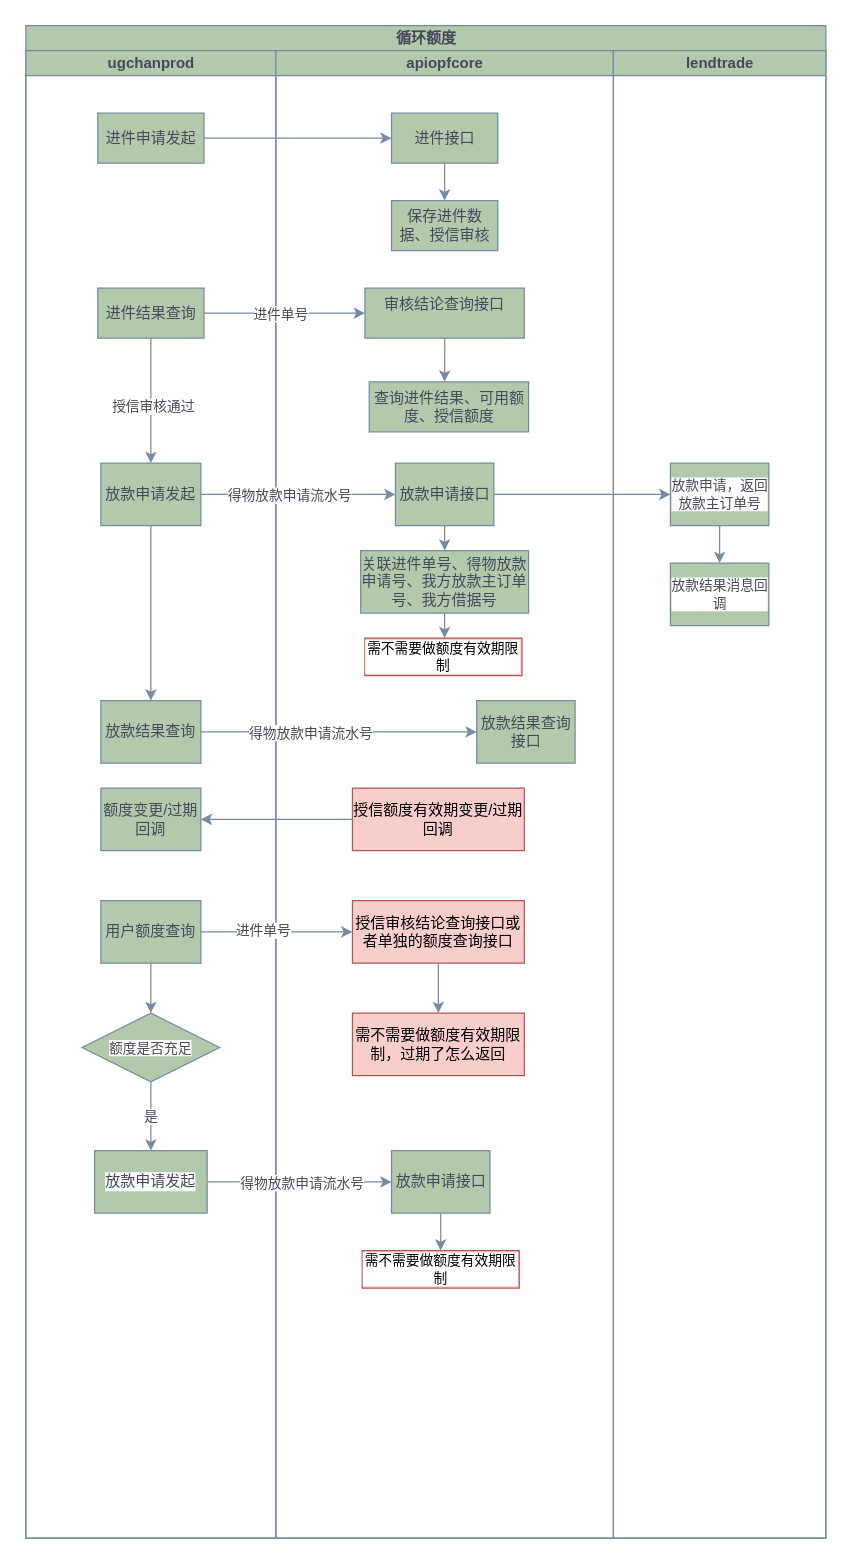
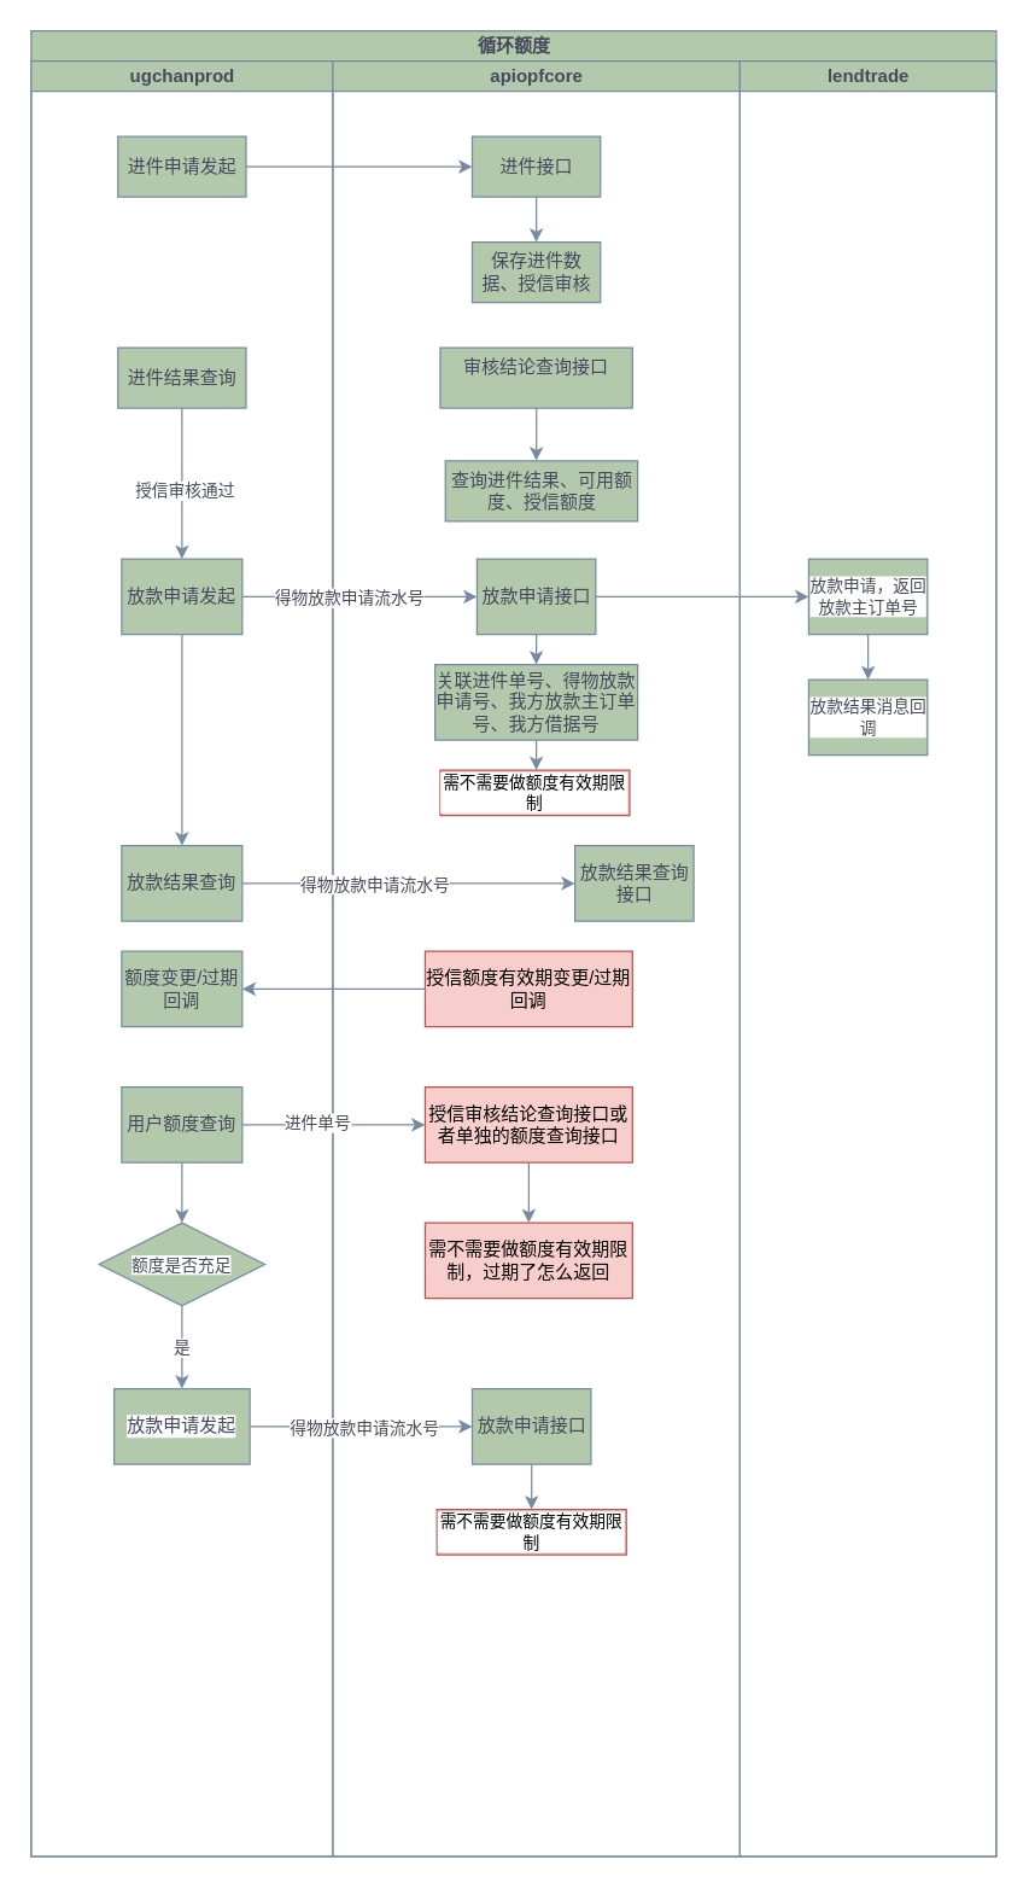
- <mxCell id="19" style="edgeStyle=orthogonalEdgeStyle;rounded=0;orthogonalLoop=1;jettySize=auto;html=1;entryX=0;entryY=0.5;entryDx=0;entryDy=0;strokeColor=#788AA3;fontColor=#46495D;fillColor=#B2C9AB;" edge="1" parent="12" source="16" target="18"><mxGeometry relative="1" as="geometry" /></mxCell>
- <mxCell id="20" value="进件单号" style="edgeLabel;html=1;align=center;verticalAlign=middle;resizable=0;points=[];strokeColor=#788AA3;fontColor=#46495D;fillColor=#B2C9AB;" vertex="1" connectable="0" parent="19"><mxGeometry x="-0.337" y="1" relative="1" as="geometry"><mxPoint x="18" y="1" as="offset" /></mxGeometry></mxCell>
